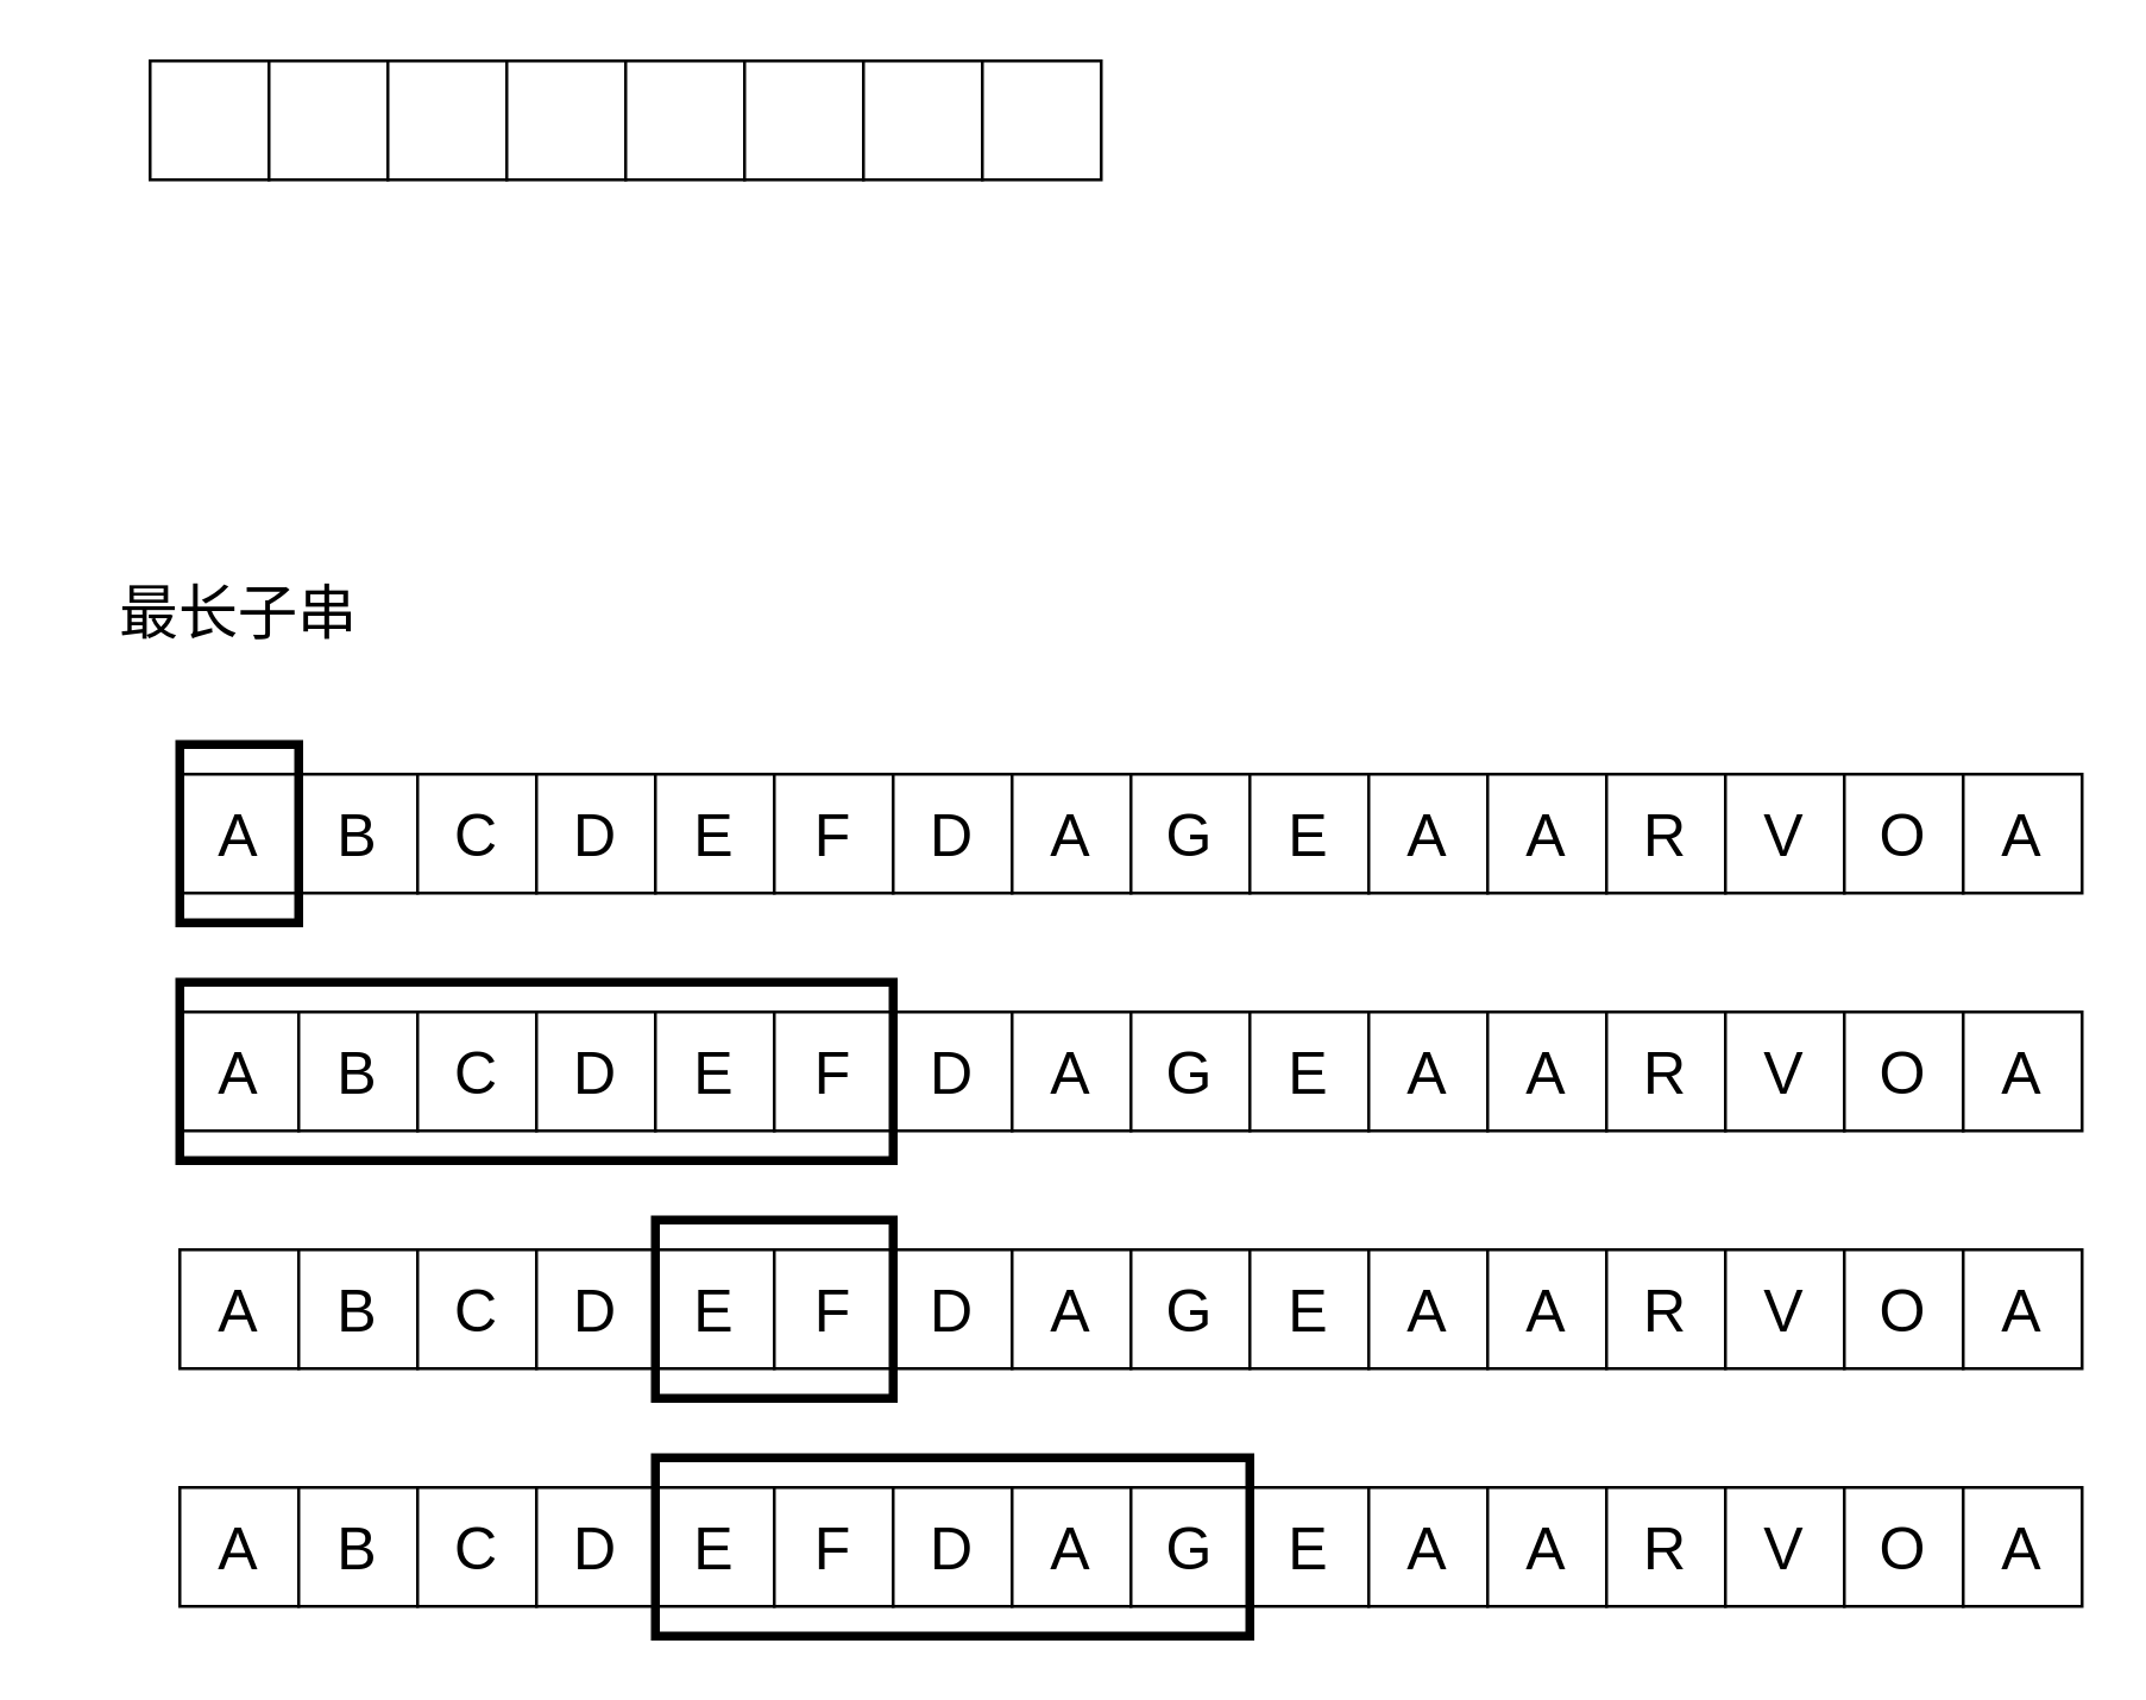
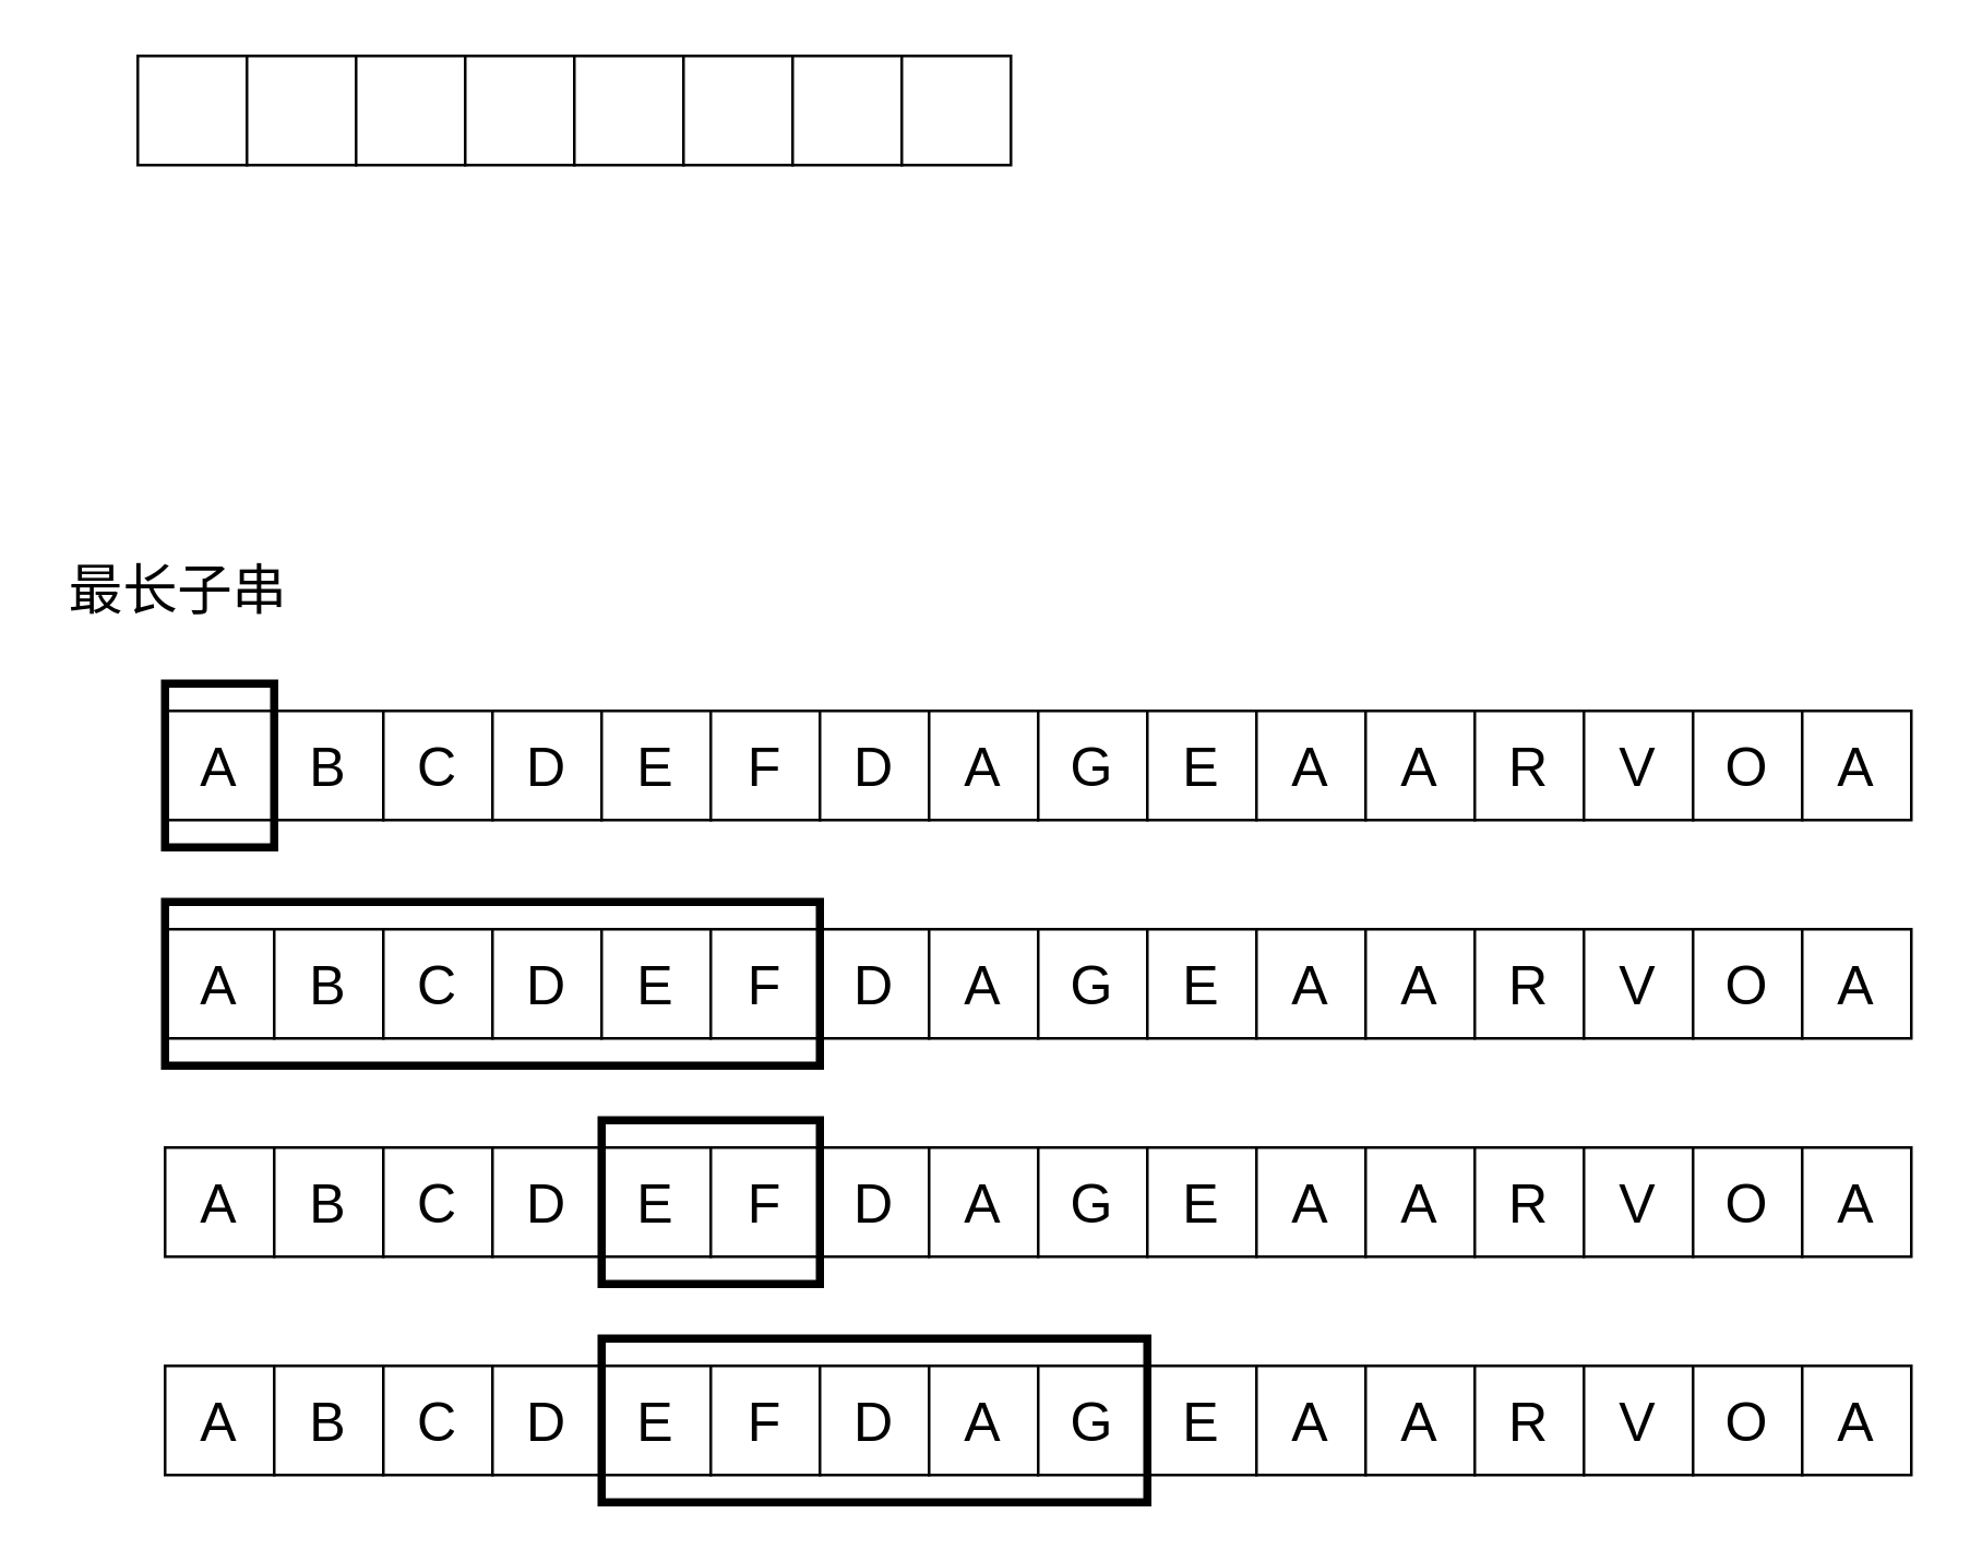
- <mxCell id="11" value="&lt;font style=&quot;font-size: 20px;&quot;&gt;最长子串&lt;/font&gt;" style="text;html=1;align=center;verticalAlign=middle;whiteSpace=wrap;rounded=0;" vertex="1" parent="1"><mxGeometry x="35" y="190" width="90" height="30" as="geometry" /></mxCell>
+ <mxCell id="11" value="&lt;font style=&quot;font-size: 20px;&quot;&gt;最长子串&lt;/font&gt;" style="text;html=1;align=center;verticalAlign=middle;whiteSpace=wrap;rounded=0;" vertex="1" parent="1"><mxGeometry x="20" y="200" width="90" height="30" as="geometry" /></mxCell>
